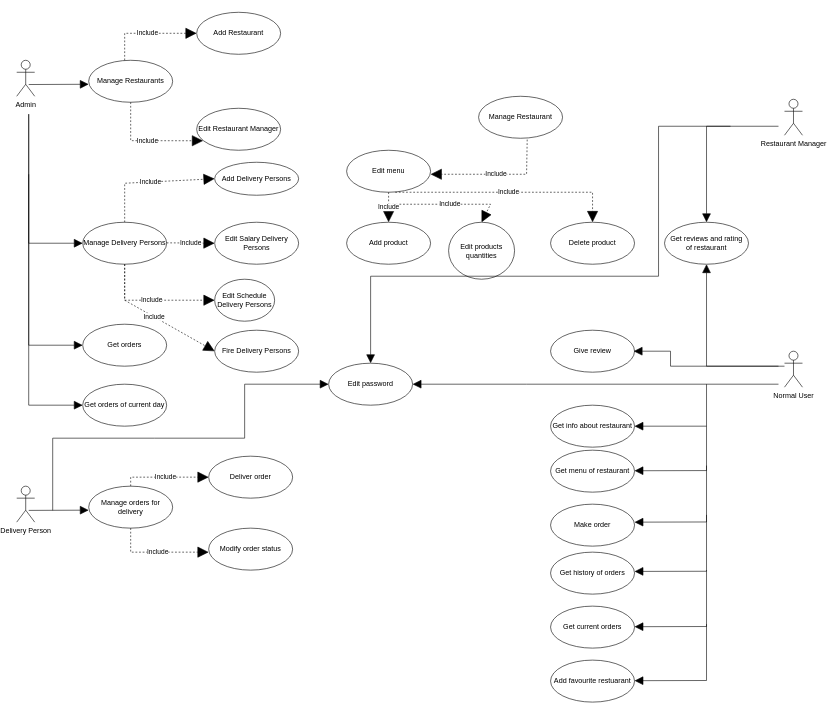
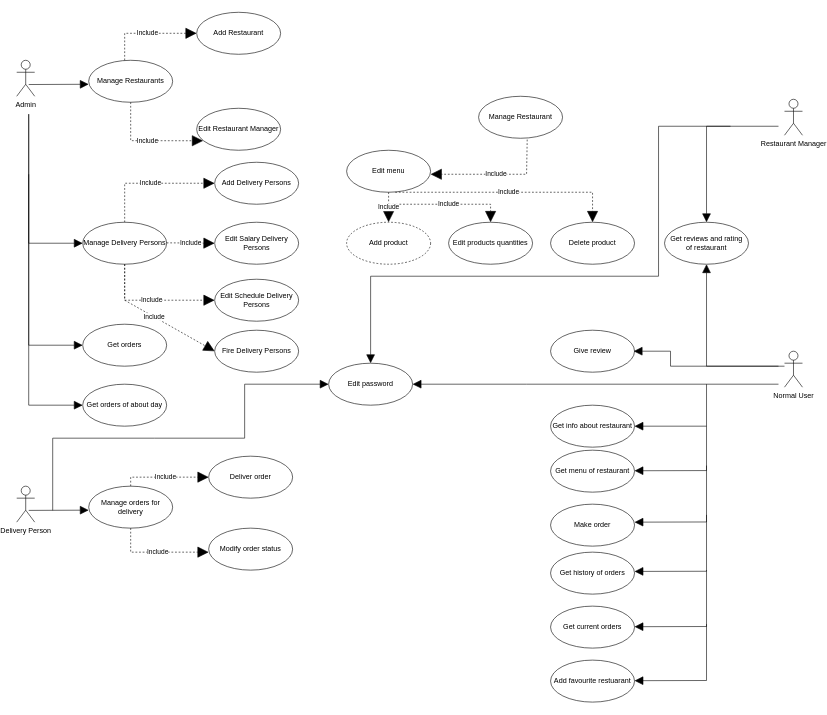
- <mxCell id="14" value="Add Delivery Persons" style="ellipse;whiteSpace=wrap;html=1;" parent="1" vertex="1"><mxGeometry x="350" y="270" width="140" height="55" as="geometry" /></mxCell>
+ <mxCell id="14" value="Add Delivery Persons" style="ellipse;whiteSpace=wrap;html=1;" parent="1" vertex="1"><mxGeometry x="350" y="270" width="140" height="70" as="geometry" /></mxCell>
- <mxCell id="33" value="Add product" style="ellipse;whiteSpace=wrap;html=1;" parent="1" vertex="1"><mxGeometry x="570" y="370" width="140" height="70" as="geometry" /></mxCell>
+ <mxCell id="33" value="Add product" style="ellipse;whiteSpace=wrap;html=1;dashed=1;" parent="1" vertex="1"><mxGeometry x="570" y="370" width="140" height="70" as="geometry" /></mxCell>
- <mxCell id="34" value="Edit products quantities" style="ellipse;whiteSpace=wrap;html=1;" parent="1" vertex="1"><mxGeometry x="740" y="370" width="110" height="95" as="geometry" /></mxCell>
+ <mxCell id="34" value="Edit products quantities" style="ellipse;whiteSpace=wrap;html=1;" parent="1" vertex="1"><mxGeometry x="740" y="370" width="140" height="70" as="geometry" /></mxCell>
- <mxCell id="16" value="Edit Schedule Delivery Persons" style="ellipse;whiteSpace=wrap;html=1;" parent="1" vertex="1"><mxGeometry x="350" y="465" width="100" height="70" as="geometry" /></mxCell>
+ <mxCell id="16" value="Edit Schedule Delivery Persons" style="ellipse;whiteSpace=wrap;html=1;" parent="1" vertex="1"><mxGeometry x="350" y="465" width="140" height="70" as="geometry" /></mxCell>
- <mxCell id="21" value="Get orders of current day" style="ellipse;whiteSpace=wrap;html=1;" parent="1" vertex="1"><mxGeometry x="130" y="640" width="140" height="70" as="geometry" /></mxCell>
+ <mxCell id="21" value="Get orders of about day" style="ellipse;whiteSpace=wrap;html=1;" parent="1" vertex="1"><mxGeometry x="130" y="640" width="140" height="70" as="geometry" /></mxCell>
